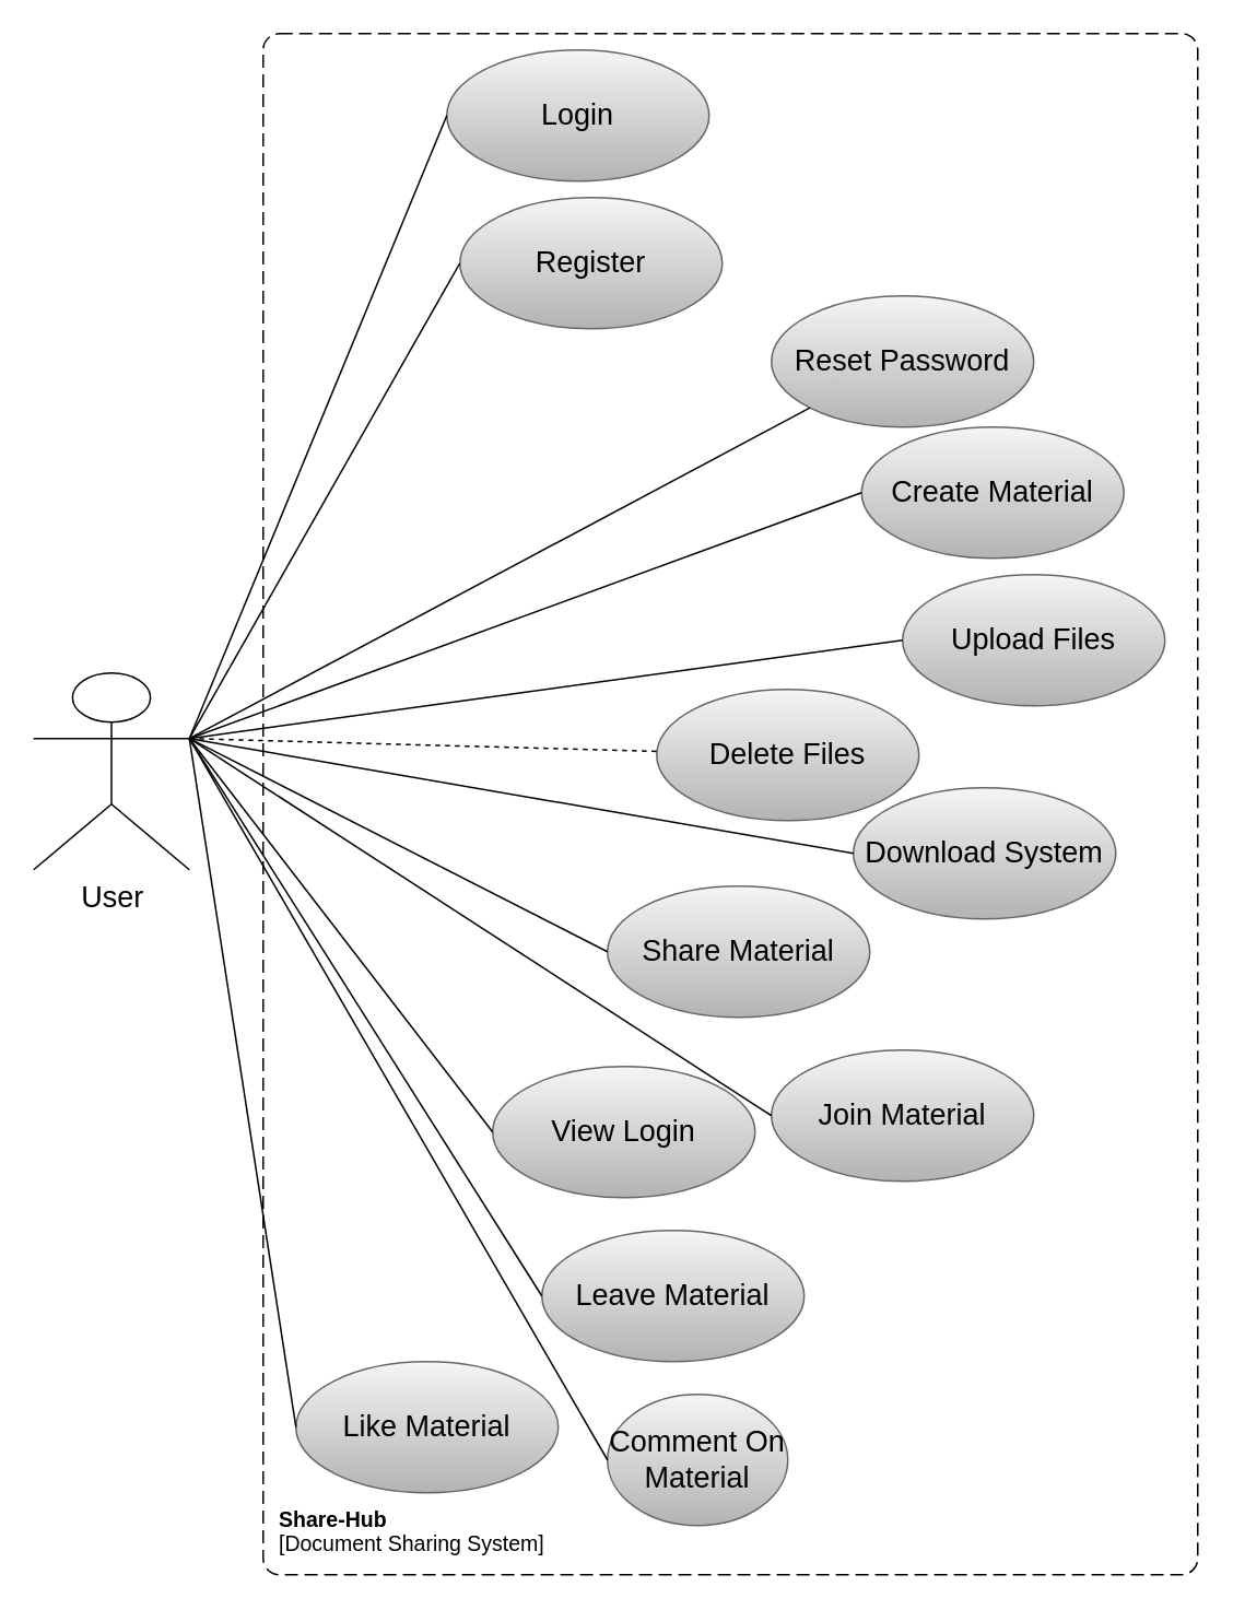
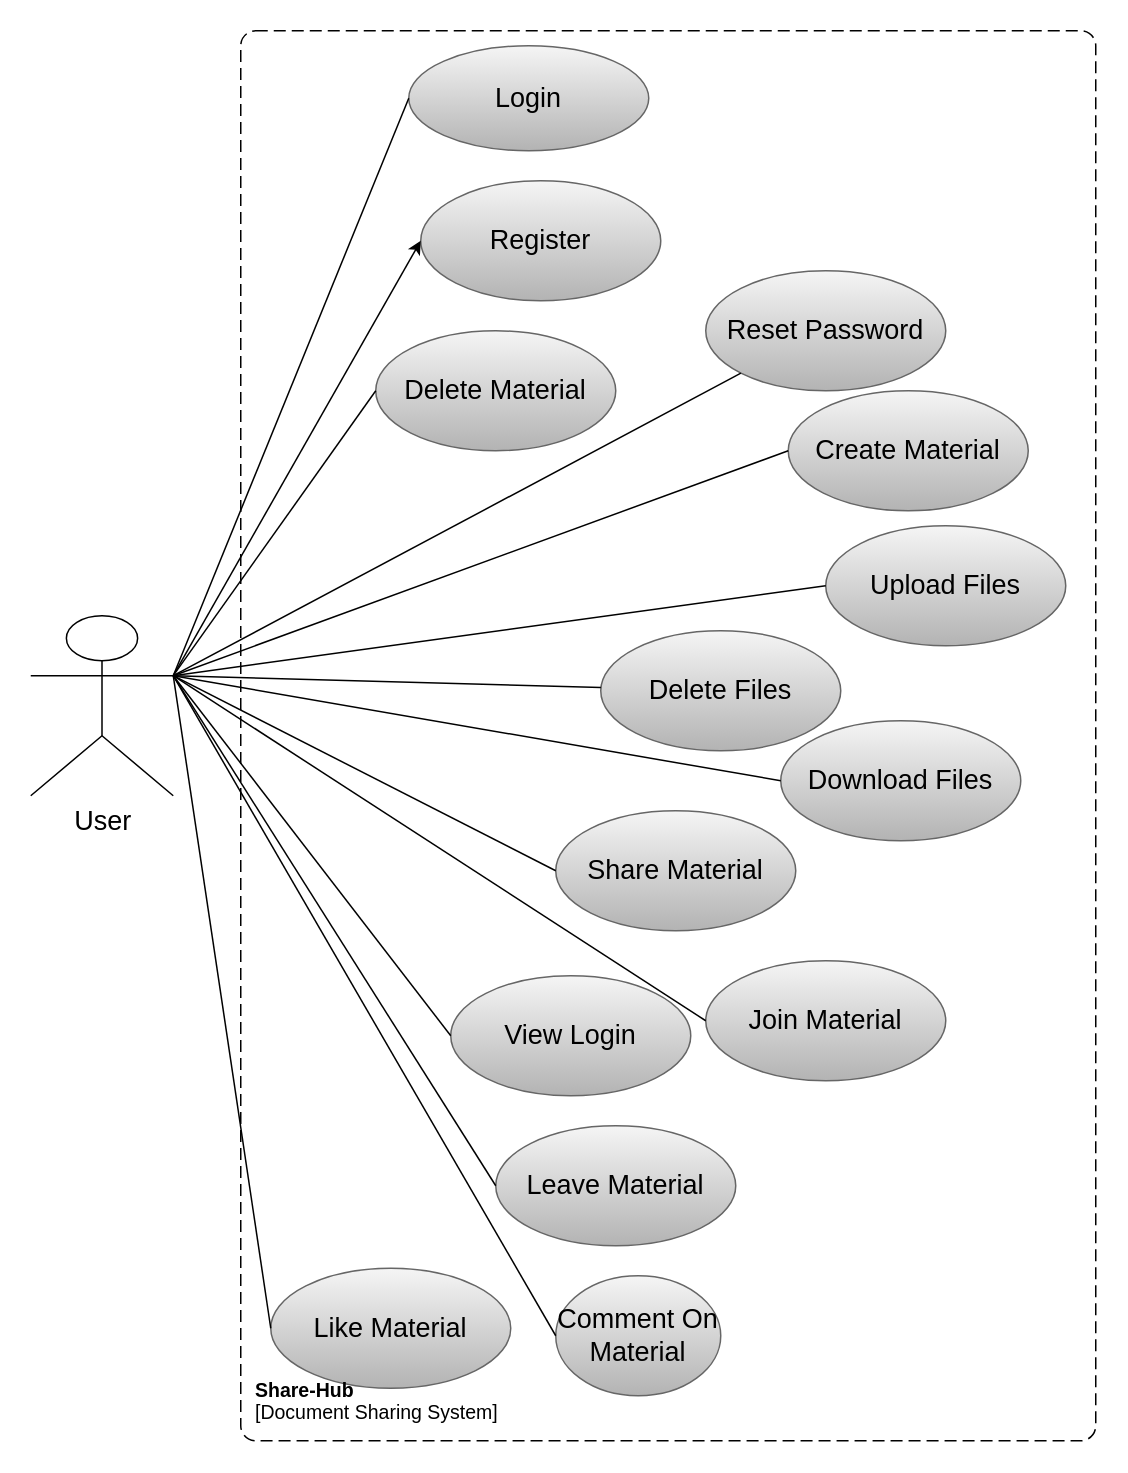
- <mxCell id="2" value="Login" style="ellipse;whiteSpace=wrap;html=1;fontSize=18;fillColor=#f5f5f5;gradientColor=#b3b3b3;strokeColor=#666666;" vertex="1" parent="1"><mxGeometry x="272" y="30" width="160" height="80" as="geometry" /></mxCell>
+ <mxCell id="2" value="Login" style="ellipse;whiteSpace=wrap;html=1;fontSize=18;fillColor=#f5f5f5;gradientColor=#b3b3b3;strokeColor=#666666;" vertex="1" parent="1"><mxGeometry x="272" y="30" width="160" height="70" as="geometry" /></mxCell>
- <mxCell id="28" value="" style="endArrow=none;html=1;rounded=0;exitX=1;exitY=0.333;exitDx=0;exitDy=0;exitPerimeter=0;entryX=0;entryY=0.5;entryDx=0;entryDy=0;" edge="1" parent="1" source="17" target="3"><mxGeometry width="50" height="50" relative="1" as="geometry"><mxPoint x="60" y="380" as="sourcePoint" /><mxPoint x="110" y="330" as="targetPoint" /></mxGeometry></mxCell>
+ <mxCell id="28" value="" style="endArrow=classic;html=1;rounded=0;exitX=1;exitY=0.333;exitDx=0;exitDy=0;exitPerimeter=0;entryX=0;entryY=0.5;entryDx=0;entryDy=0;" edge="1" parent="1" source="17" target="3"><mxGeometry width="50" height="50" relative="1" as="geometry"><mxPoint x="60" y="380" as="sourcePoint" /><mxPoint x="110" y="330" as="targetPoint" /></mxGeometry></mxCell>
+ <mxCell id="4" value="Delete Material" style="ellipse;whiteSpace=wrap;html=1;fontSize=18;fillColor=#f5f5f5;gradientColor=#b3b3b3;strokeColor=#666666;" vertex="1" parent="1"><mxGeometry x="250" y="220" width="160" height="80" as="geometry" /></mxCell>
+ <mxCell id="27" value="" style="endArrow=none;html=1;rounded=0;exitX=1;exitY=0.333;exitDx=0;exitDy=0;exitPerimeter=0;entryX=0;entryY=0.5;entryDx=0;entryDy=0;" edge="1" parent="1" source="17" target="4"><mxGeometry width="50" height="50" relative="1" as="geometry"><mxPoint x="50" y="370" as="sourcePoint" /><mxPoint x="100" y="320" as="targetPoint" /></mxGeometry></mxCell>
- <mxCell id="26" value="" style="endArrow=none;html=1;rounded=0;exitX=1;exitY=0.333;exitDx=0;exitDy=0;exitPerimeter=0;dashed=1;" edge="1" parent="1" source="17" target="5"><mxGeometry width="50" height="50" relative="1" as="geometry"><mxPoint x="40" y="360" as="sourcePoint" /><mxPoint x="270" y="440" as="targetPoint" /></mxGeometry></mxCell>
+ <mxCell id="26" value="" style="endArrow=none;html=1;rounded=0;exitX=1;exitY=0.333;exitDx=0;exitDy=0;exitPerimeter=0;" edge="1" parent="1" source="17" target="5"><mxGeometry width="50" height="50" relative="1" as="geometry"><mxPoint x="40" y="360" as="sourcePoint" /><mxPoint x="270" y="440" as="targetPoint" /></mxGeometry></mxCell>
- <mxCell id="10" value="Download System" style="ellipse;whiteSpace=wrap;html=1;fontSize=18;fillColor=#f5f5f5;gradientColor=#b3b3b3;strokeColor=#666666;" vertex="1" parent="1"><mxGeometry x="520" y="480" width="160" height="80" as="geometry" /></mxCell>
+ <mxCell id="10" value="Download Files" style="ellipse;whiteSpace=wrap;html=1;fontSize=18;fillColor=#f5f5f5;gradientColor=#b3b3b3;strokeColor=#666666;" vertex="1" parent="1"><mxGeometry x="520" y="480" width="160" height="80" as="geometry" /></mxCell>
- <mxCell id="11" value="Like Material" style="ellipse;whiteSpace=wrap;html=1;fontSize=18;fillColor=#f5f5f5;gradientColor=#b3b3b3;strokeColor=#666666;" vertex="1" parent="1"><mxGeometry x="180" y="830" width="160" height="80" as="geometry" /></mxCell>
+ <mxCell id="11" value="Like Material" style="ellipse;whiteSpace=wrap;html=1;fontSize=18;fillColor=#f5f5f5;gradientColor=#b3b3b3;strokeColor=#666666;" vertex="1" parent="1"><mxGeometry x="180" y="845" width="160" height="80" as="geometry" /></mxCell>
